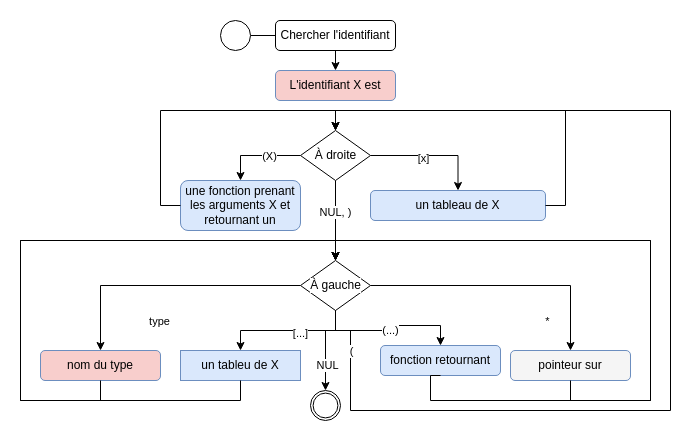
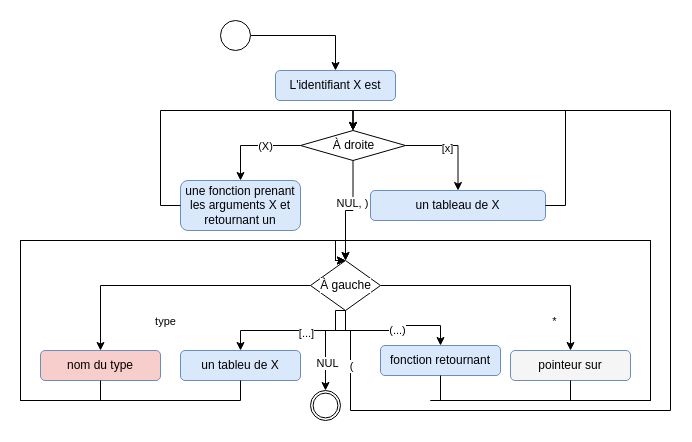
- <mxCell id="30" value="Chercher l'identifiant" style="rounded=1;whiteSpace=wrap;html=1;" vertex="1" parent="1"><mxGeometry x="275" y="20" width="120" height="30" as="geometry" /></mxCell>
- <mxCell id="4" value="L'identifiant X est" style="rounded=1;whiteSpace=wrap;html=1;fillColor=#f8cecc;strokeColor=#6c8ebf;" vertex="1" parent="1"><mxGeometry x="275" y="70" width="120" height="30" as="geometry" /></mxCell>
+ <mxCell id="4" value="L'identifiant X est" style="rounded=1;whiteSpace=wrap;html=1;fillColor=#dae8fc;strokeColor=#6c8ebf;" vertex="1" parent="1"><mxGeometry x="275" y="70" width="120" height="30" as="geometry" /></mxCell>
- <mxCell id="11" value="À droite" style="points=[[0.25,0.25,0],[0.5,0,0],[0.75,0.25,0],[1,0.5,0],[0.75,0.75,0],[0.5,1,0],[0.25,0.75,0],[0,0.5,0]];shape=mxgraph.bpmn.gateway2;html=1;verticalLabelPosition=middle;labelBackgroundColor=#ffffff;verticalAlign=middle;align=center;perimeter=rhombusPerimeter;outlineConnect=0;outline=none;symbol=none;labelPosition=center;" vertex="1" parent="1"><mxGeometry x="300" y="130" width="70" height="50" as="geometry" /></mxCell>
+ <mxCell id="11" value="À droite" style="points=[[0.25,0.25,0],[0.5,0,0],[0.75,0.25,0],[1,0.5,0],[0.75,0.75,0],[0.5,1,0],[0.25,0.75,0],[0,0.5,0]];shape=mxgraph.bpmn.gateway2;html=1;verticalLabelPosition=middle;labelBackgroundColor=#ffffff;verticalAlign=middle;align=center;perimeter=rhombusPerimeter;outlineConnect=0;outline=none;symbol=none;labelPosition=center;" vertex="1" parent="1"><mxGeometry x="300" y="130" width="105" height="30" as="geometry" /></mxCell>
- <mxCell id="26" value="À gauche" style="points=[[0.25,0.25,0],[0.5,0,0],[0.75,0.25,0],[1,0.5,0],[0.75,0.75,0],[0.5,1,0],[0.25,0.75,0],[0,0.5,0]];shape=mxgraph.bpmn.gateway2;html=1;verticalLabelPosition=middle;labelBackgroundColor=#ffffff;verticalAlign=middle;align=center;perimeter=rhombusPerimeter;outlineConnect=0;outline=none;symbol=none;labelPosition=center;" vertex="1" parent="1"><mxGeometry x="300" y="260" width="70" height="50" as="geometry" /></mxCell>
+ <mxCell id="26" value="À gauche" style="points=[[0.25,0.25,0],[0.5,0,0],[0.75,0.25,0],[1,0.5,0],[0.75,0.75,0],[0.5,1,0],[0.25,0.75,0],[0,0.5,0]];shape=mxgraph.bpmn.gateway2;html=1;verticalLabelPosition=middle;labelBackgroundColor=#ffffff;verticalAlign=middle;align=center;perimeter=rhombusPerimeter;outlineConnect=0;outline=none;symbol=none;labelPosition=center;" vertex="1" parent="1"><mxGeometry x="310" y="260" width="70" height="50" as="geometry" /></mxCell>
- <mxCell id="28" value="un tableu de X" style="whiteSpace=wrap;html=1;fillColor=#dae8fc;strokeColor=#6c8ebf;rounded=0;" vertex="1" parent="1"><mxGeometry x="180" y="350" width="120" height="30" as="geometry" /></mxCell>
+ <mxCell id="28" value="un tableu de X" style="rounded=1;whiteSpace=wrap;html=1;fillColor=#dae8fc;strokeColor=#6c8ebf;" vertex="1" parent="1"><mxGeometry x="180" y="350" width="120" height="30" as="geometry" /></mxCell>
